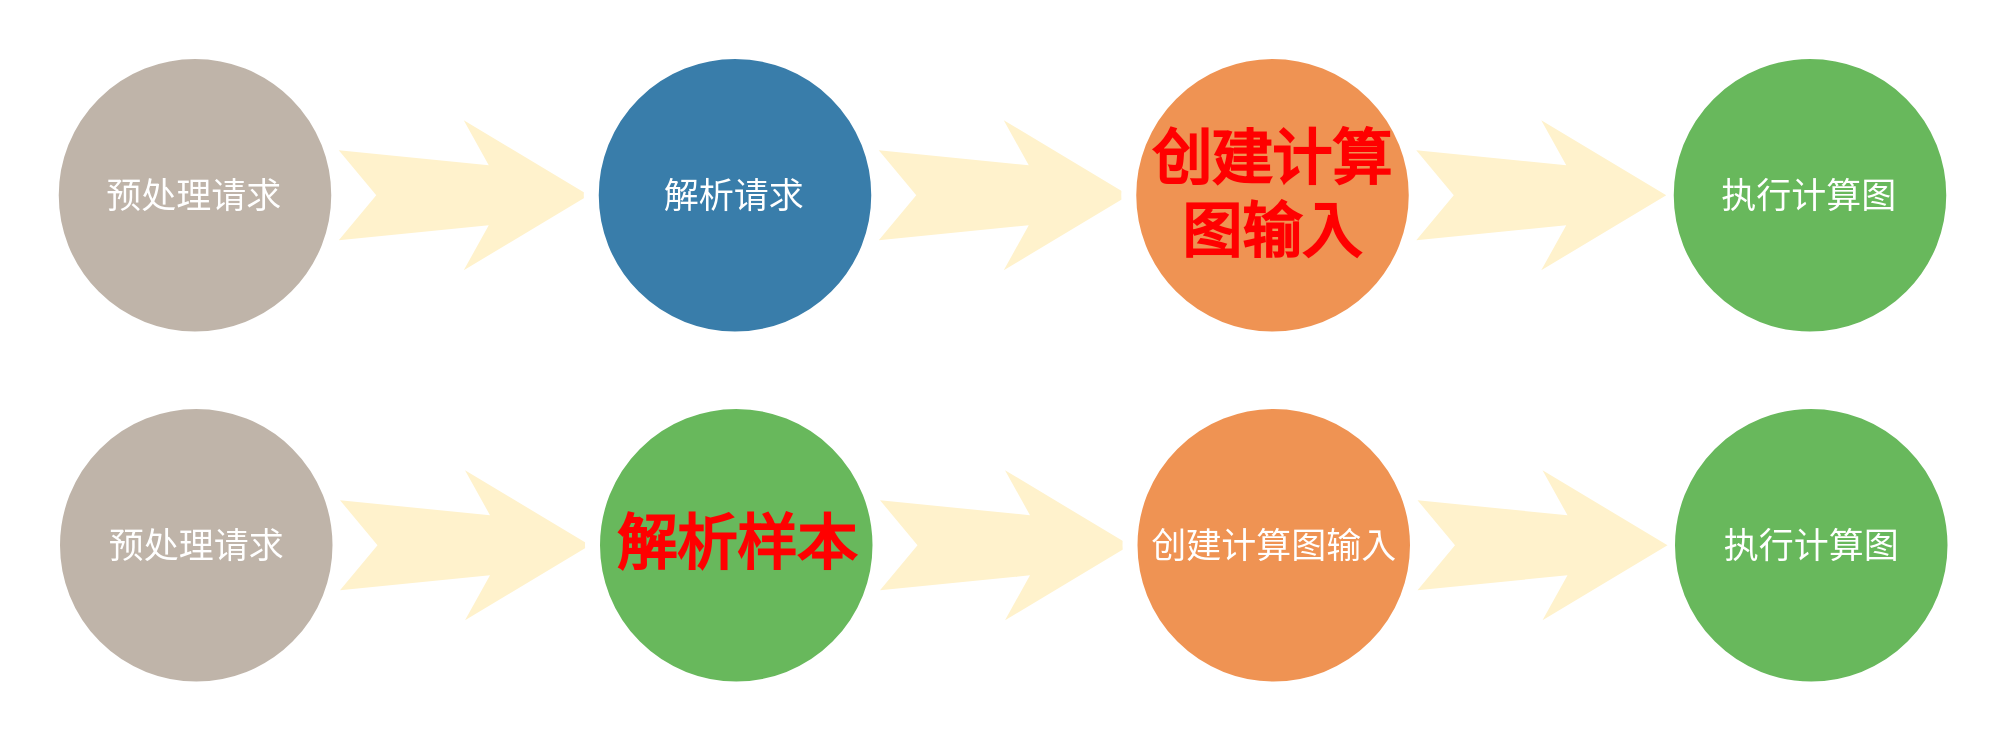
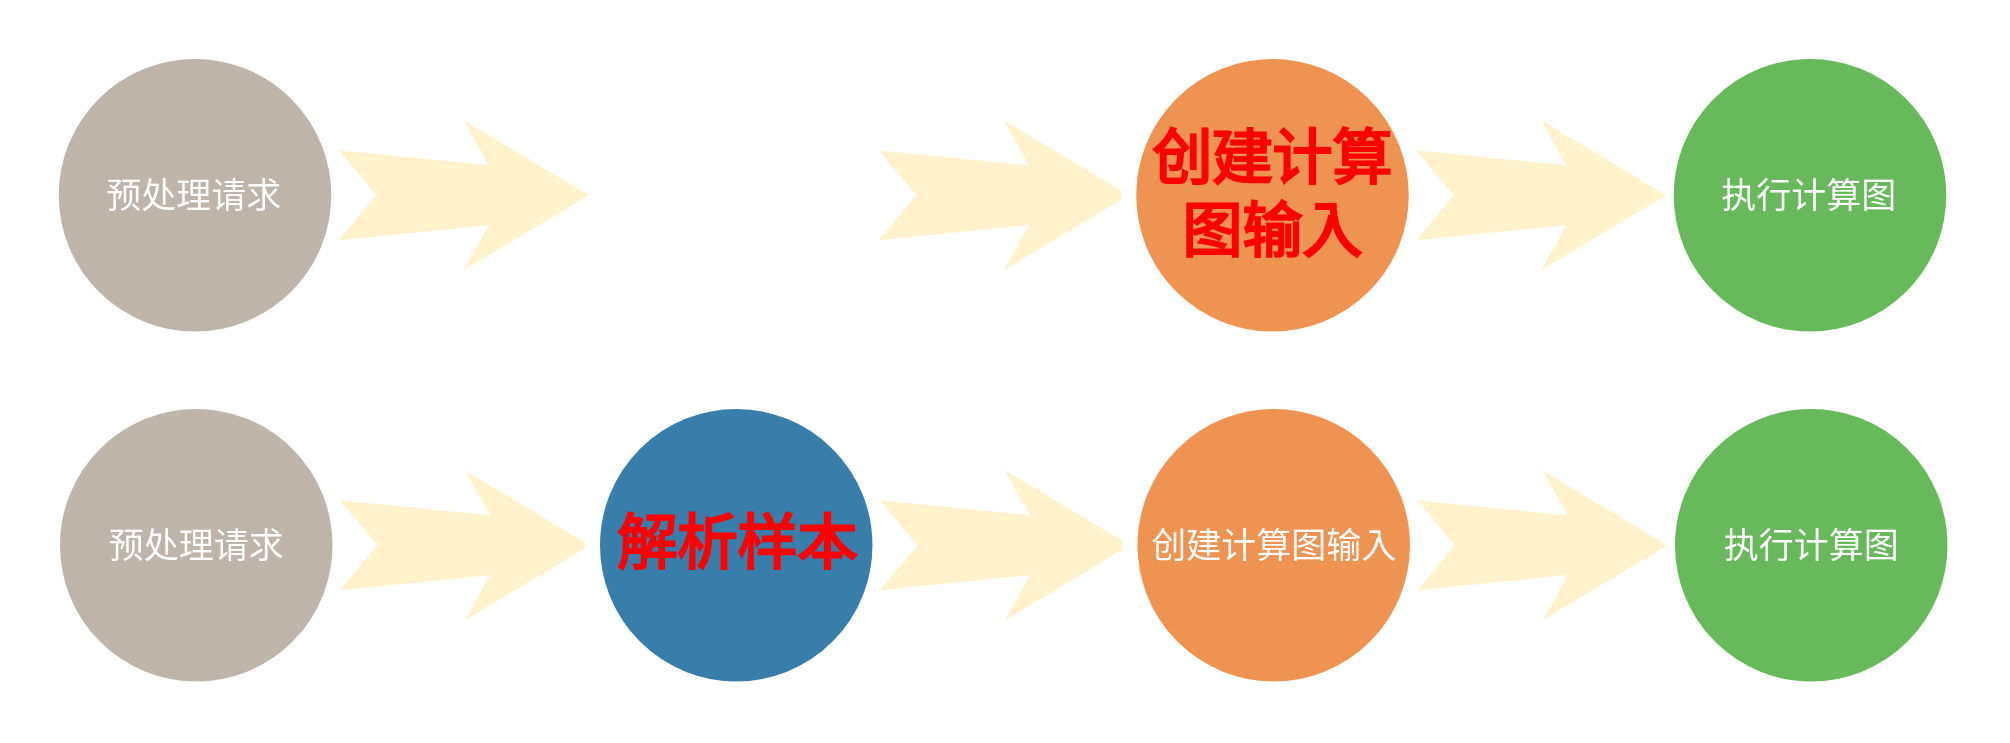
- <mxCell id="4" value="解析请求" style="ellipse;whiteSpace=wrap;html=1;rounded=0;shadow=0;strokeWidth=6;fontSize=14;align=center;fillColor=#397DAA;strokeColor=#FFFFFF;fontColor=#FFFFFF;" parent="1" vertex="1"><mxGeometry x="236" y="20" width="115" height="115" as="geometry" /></mxCell>
- <mxCell id="11" value="&lt;b&gt;&lt;font color=&quot;#ff0000&quot; style=&quot;font-size: 24px&quot;&gt;解析样本&lt;/font&gt;&lt;/b&gt;" style="ellipse;whiteSpace=wrap;html=1;rounded=0;shadow=0;strokeWidth=6;fontSize=14;align=center;fillColor=#68b85c;strokeColor=#FFFFFF;fontColor=#FFFFFF;" parent="1" vertex="1"><mxGeometry x="236.5" y="160" width="115" height="115" as="geometry" /></mxCell>
+ <mxCell id="11" value="&lt;b&gt;&lt;font color=&quot;#ff0000&quot; style=&quot;font-size: 24px&quot;&gt;解析样本&lt;/font&gt;&lt;/b&gt;" style="ellipse;whiteSpace=wrap;html=1;rounded=0;shadow=0;strokeWidth=6;fontSize=14;align=center;fillColor=#397DAA;strokeColor=#FFFFFF;fontColor=#FFFFFF;" parent="1" vertex="1"><mxGeometry x="236.5" y="160" width="115" height="115" as="geometry" /></mxCell>
